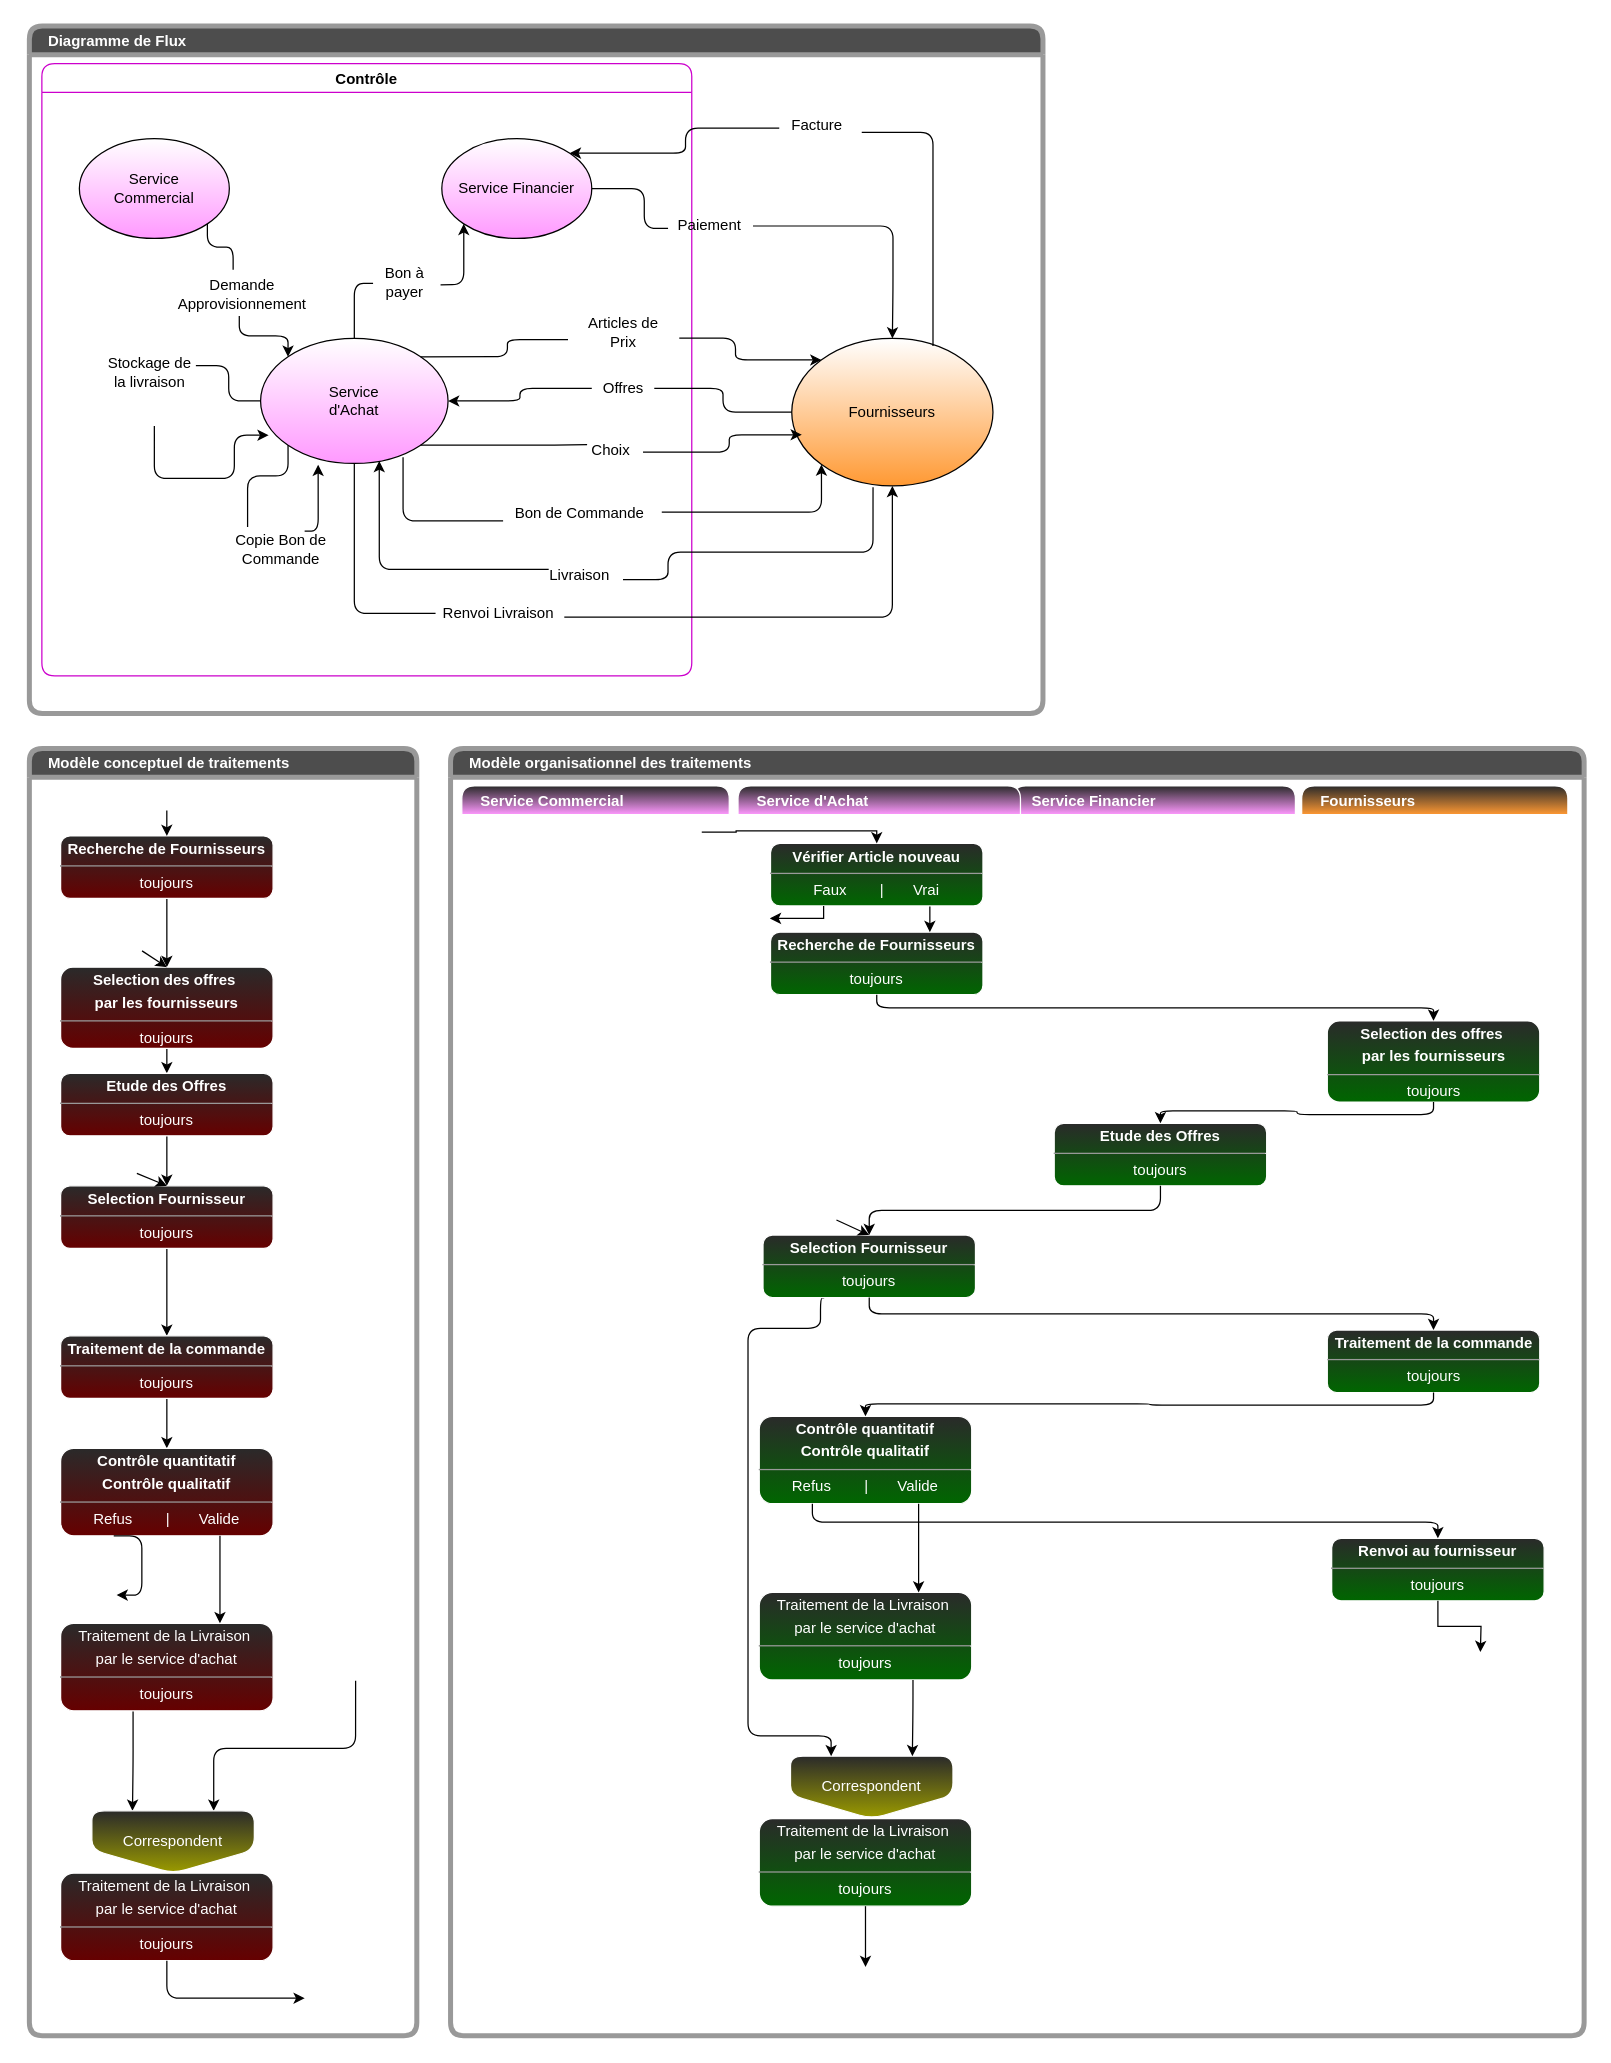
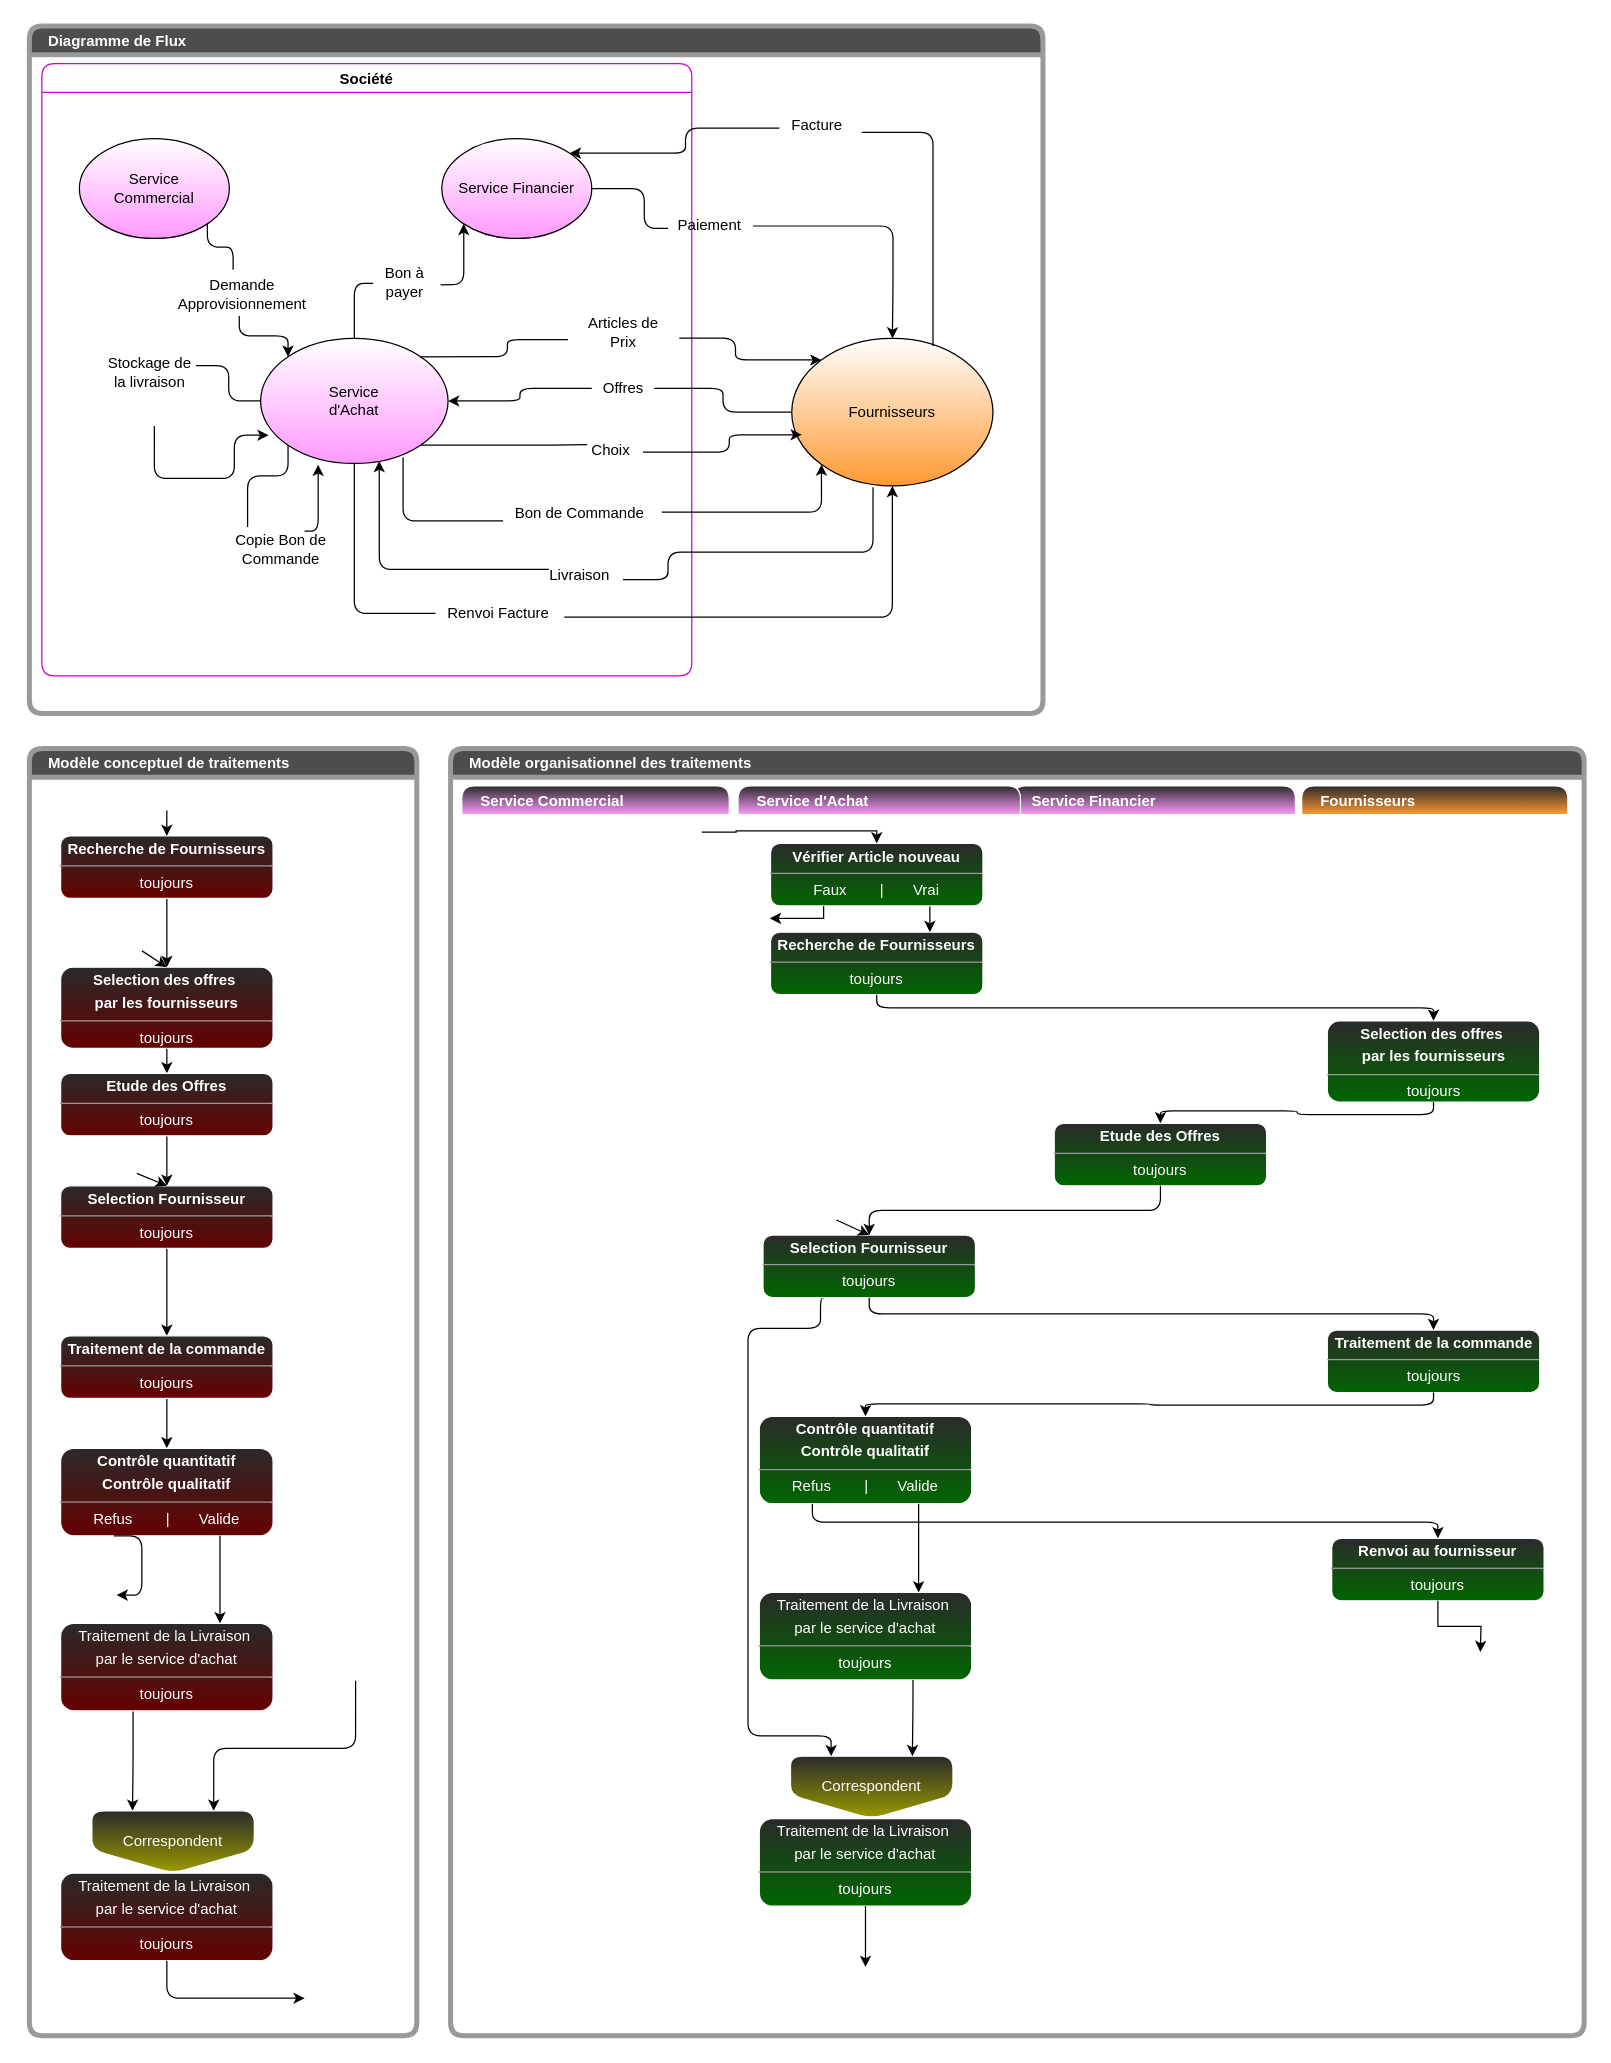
- <mxCell id="4" value="Contrôle" style="swimlane;labelBorderColor=none;swimlaneFillColor=none;strokeColor=#CC00CC;rounded=1;" vertex="1" parent="3"><mxGeometry width="520" height="490" as="geometry"><mxRectangle width="80" height="23" as="alternateBounds" /></mxGeometry></mxCell>
+ <mxCell id="4" value="Société" style="swimlane;labelBorderColor=none;swimlaneFillColor=none;strokeColor=#CC00CC;rounded=1;" vertex="1" parent="3"><mxGeometry width="520" height="490" as="geometry"><mxRectangle width="80" height="23" as="alternateBounds" /></mxGeometry></mxCell>
- <mxCell id="26" value="Renvoi Livraison" style="text;html=1;align=center;verticalAlign=middle;resizable=0;points=[];autosize=1;strokeColor=none;rounded=1;" vertex="1" parent="4"><mxGeometry x="315" y="430" width="100" height="20" as="geometry" /></mxCell>
+ <mxCell id="26" value="Renvoi Facture" style="text;html=1;align=center;verticalAlign=middle;resizable=0;points=[];autosize=1;strokeColor=none;rounded=1;" vertex="1" parent="4"><mxGeometry x="315" y="430" width="100" height="20" as="geometry" /></mxCell>
